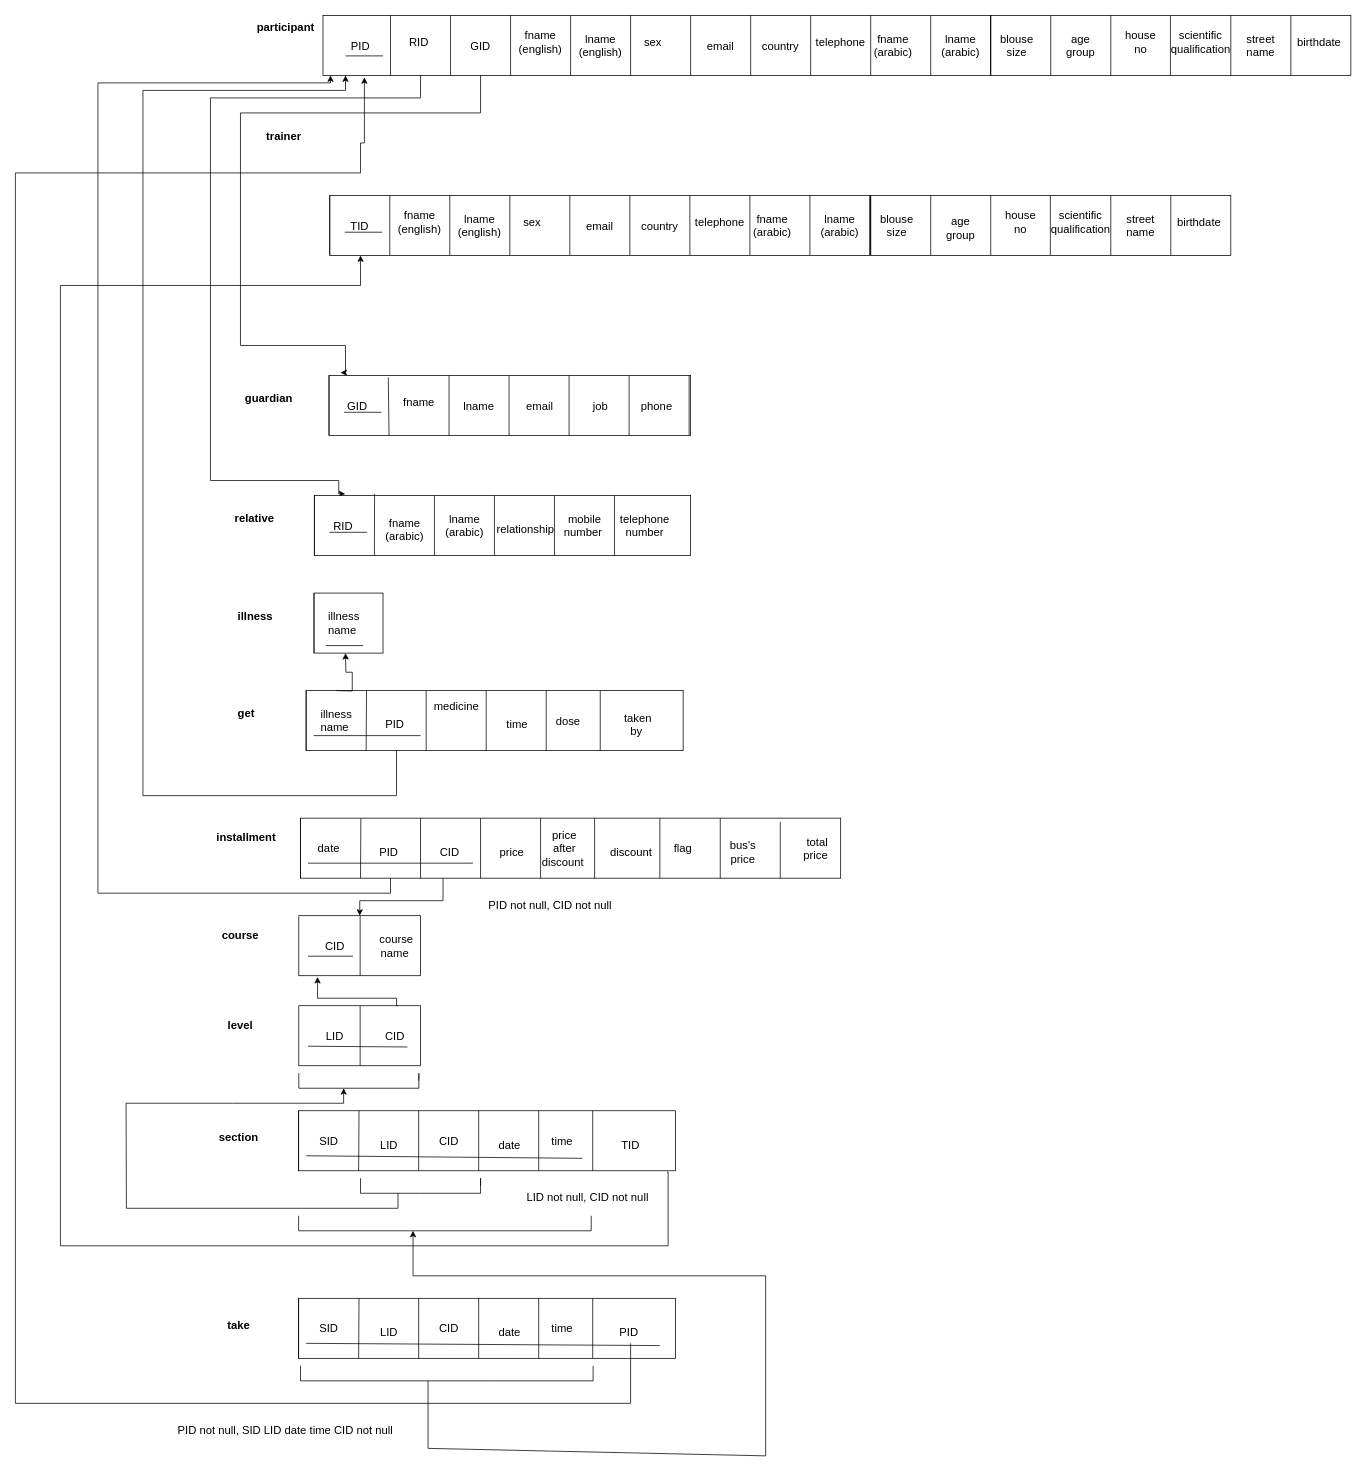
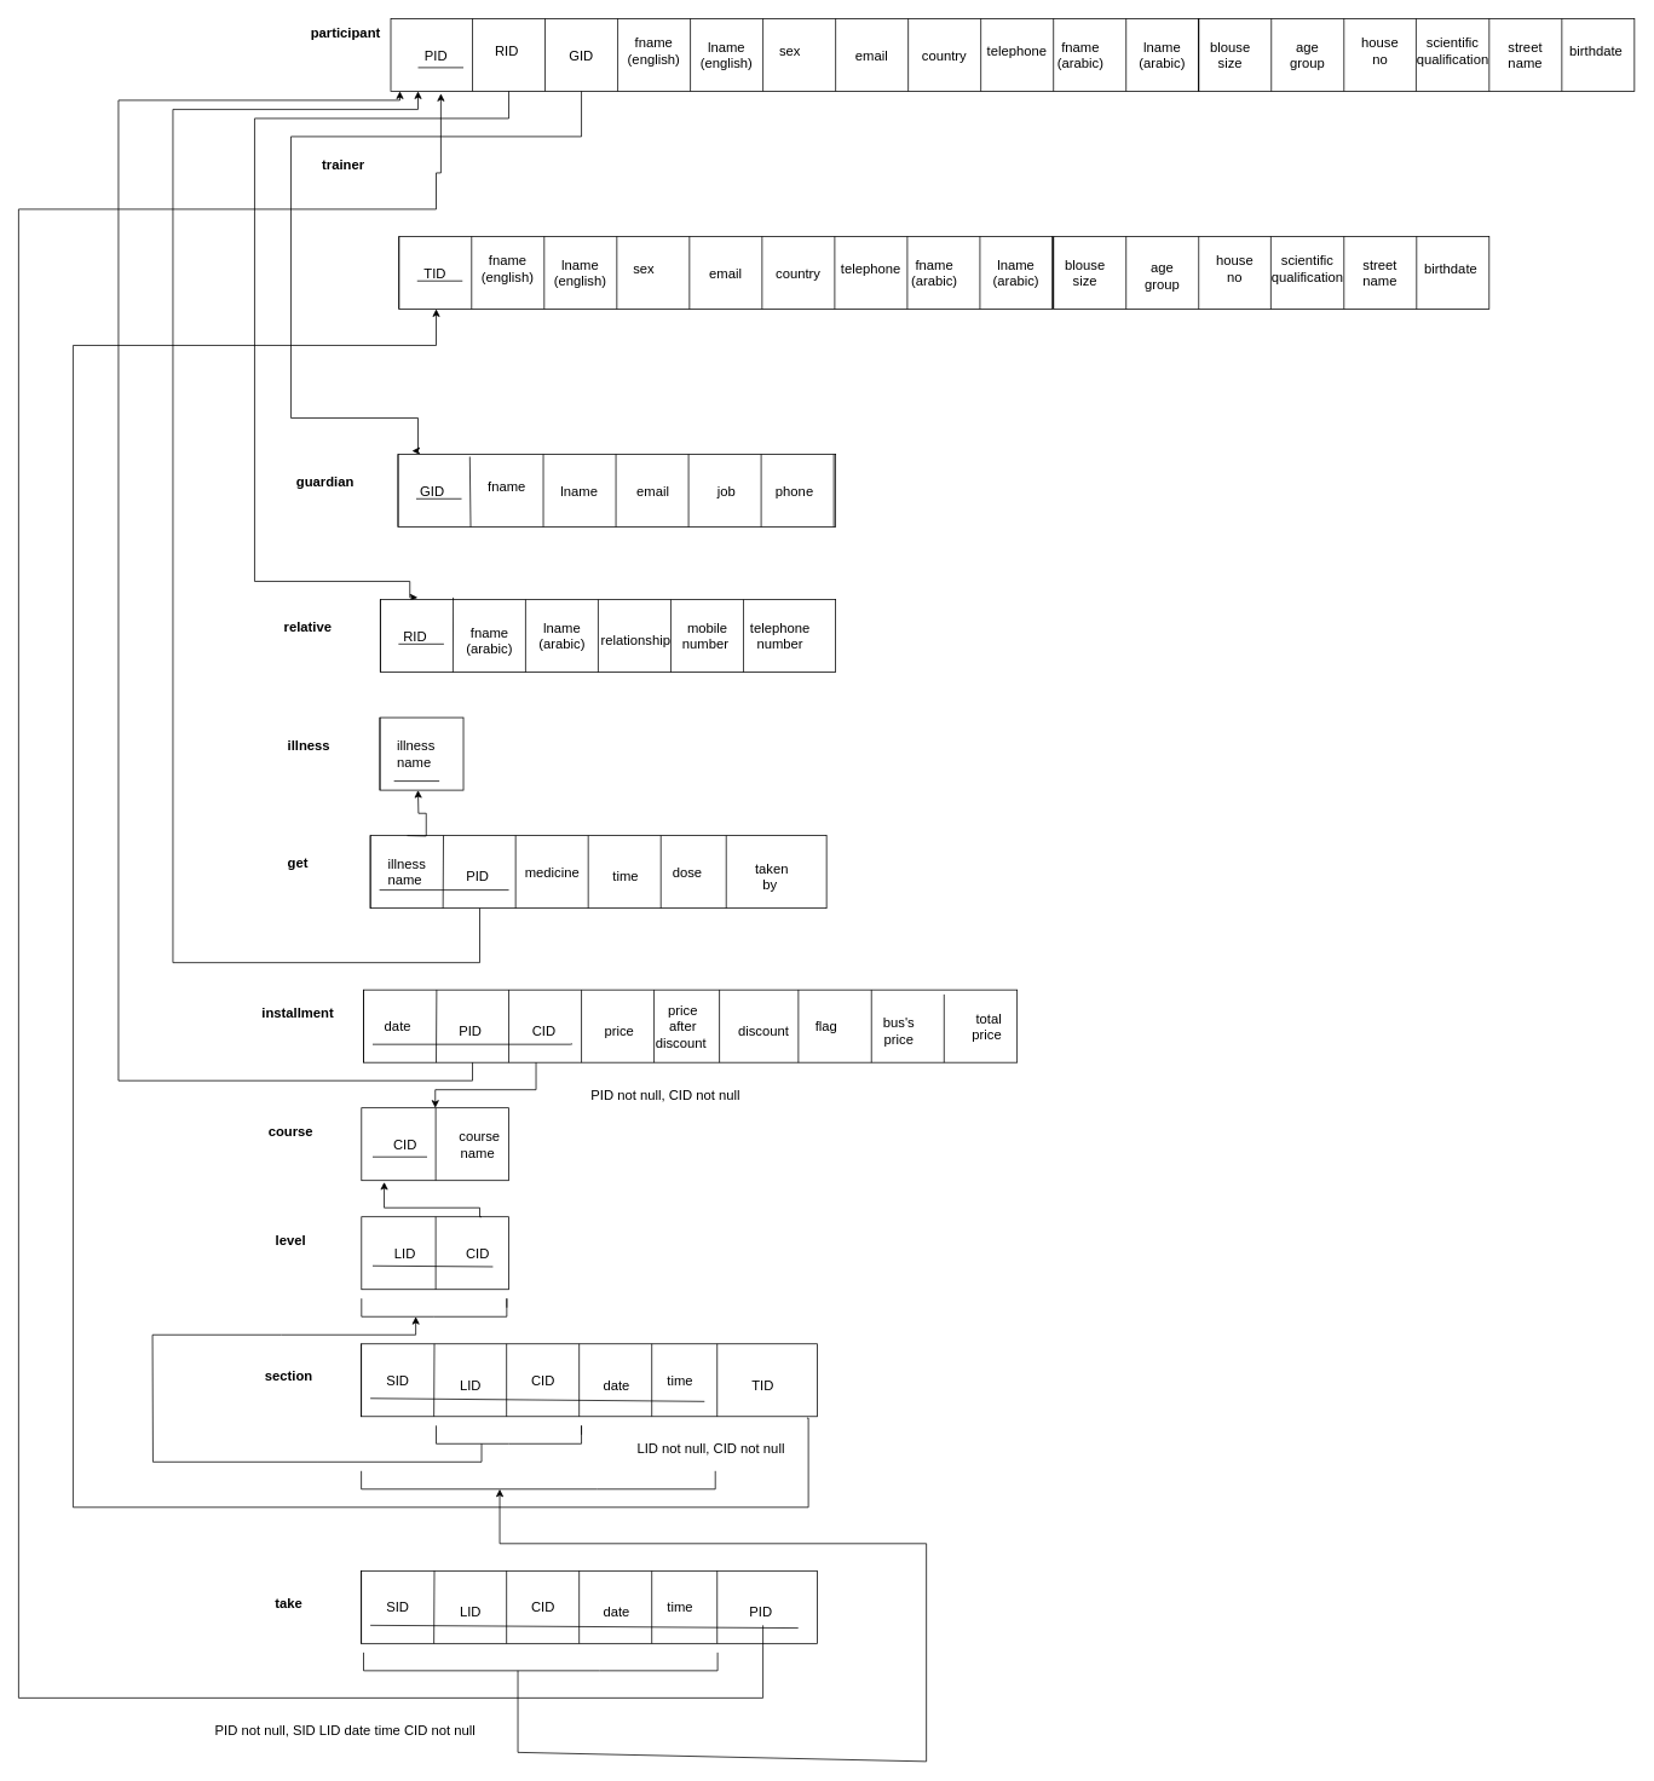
- <mxCell id="121" value="medicine" style="text;html=1;strokeColor=none;fillColor=none;align=center;verticalAlign=middle;whiteSpace=wrap;rounded=0;glass=0;fontSize=15;" vertex="1" parent="1"><mxGeometry x="577.5" y="925" width="60" height="30" as="geometry" /></mxCell>
+ <mxCell id="121" value="medicine" style="text;html=1;strokeColor=none;fillColor=none;align=center;verticalAlign=middle;whiteSpace=wrap;rounded=0;glass=0;fontSize=15;" vertex="1" parent="1"><mxGeometry x="577.5" y="945" width="60" height="30" as="geometry" /></mxCell>
